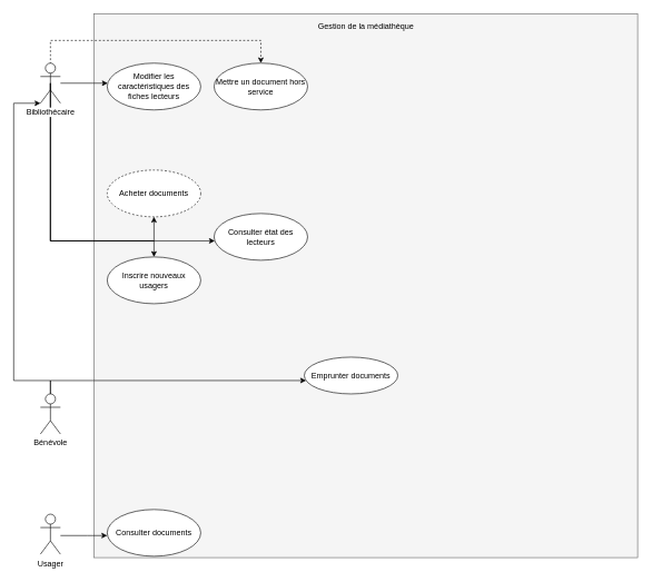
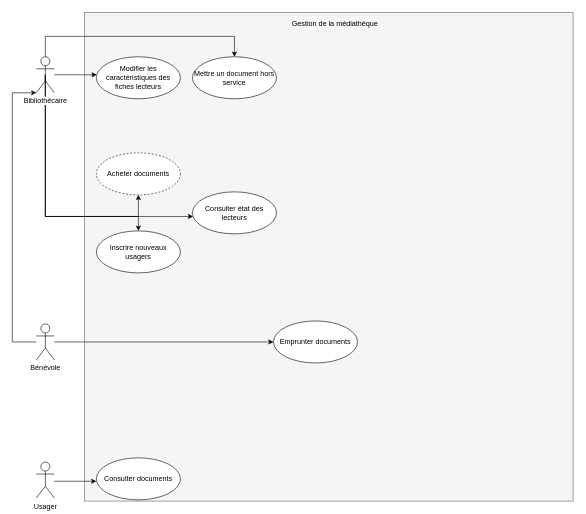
- <mxCell id="21" value="Gestion de la médiathèque" style="text;html=1;strokeColor=none;fillColor=none;align=center;verticalAlign=middle;whiteSpace=wrap;rounded=0;" vertex="1" parent="1"><mxGeometry x="444.5" y="30" width="205" height="20" as="geometry" /></mxCell>
+ <mxCell id="21" value="Gestion de la médiathèque" style="text;html=1;strokeColor=none;fillColor=none;align=center;verticalAlign=middle;whiteSpace=wrap;rounded=0;" vertex="1" parent="1"><mxGeometry x="454.5" y="30" width="205" height="20" as="geometry" /></mxCell>
- <mxCell id="4" value="" style="edgeStyle=orthogonalEdgeStyle;rounded=0;orthogonalLoop=1;jettySize=auto;html=1;exitX=0.75;exitY=0.1;exitDx=0;exitDy=0;exitPerimeter=0;dashed=1;" parent="1" source="8" target="19" edge="1"><mxGeometry relative="1" as="geometry"><mxPoint x="-20" y="124" as="targetPoint" /><Array as="points"><mxPoint x="75" y="100" /><mxPoint x="75" y="60" /><mxPoint x="390" y="60" /></Array></mxGeometry></mxCell>
+ <mxCell id="4" value="" style="edgeStyle=orthogonalEdgeStyle;rounded=0;orthogonalLoop=1;jettySize=auto;html=1;exitX=0.75;exitY=0.1;exitDx=0;exitDy=0;exitPerimeter=0;" parent="1" source="8" target="19" edge="1"><mxGeometry relative="1" as="geometry"><mxPoint x="-20" y="124" as="targetPoint" /><Array as="points"><mxPoint x="75" y="100" /><mxPoint x="75" y="60" /><mxPoint x="390" y="60" /></Array></mxGeometry></mxCell>
- <mxCell id="15" value="Emprunter documents" style="ellipse;whiteSpace=wrap;html=1;" parent="1" vertex="1"><mxGeometry x="455" y="534" width="140" height="55" as="geometry" /></mxCell>
+ <mxCell id="15" value="Emprunter documents" style="ellipse;whiteSpace=wrap;html=1;" parent="1" vertex="1"><mxGeometry x="455" y="534" width="140" height="70" as="geometry" /></mxCell>
- <mxCell id="11" value="Bénévole" style="shape=umlActor;verticalLabelPosition=bottom;labelBackgroundColor=#ffffff;verticalAlign=top;html=1;outlineConnect=0;" parent="1" vertex="1"><mxGeometry x="60" y="589" width="30" height="60" as="geometry" /></mxCell>
+ <mxCell id="11" value="Bénévole" style="shape=umlActor;verticalLabelPosition=bottom;labelBackgroundColor=#ffffff;verticalAlign=top;html=1;outlineConnect=0;" parent="1" vertex="1"><mxGeometry x="60" y="539" width="30" height="60" as="geometry" /></mxCell>
